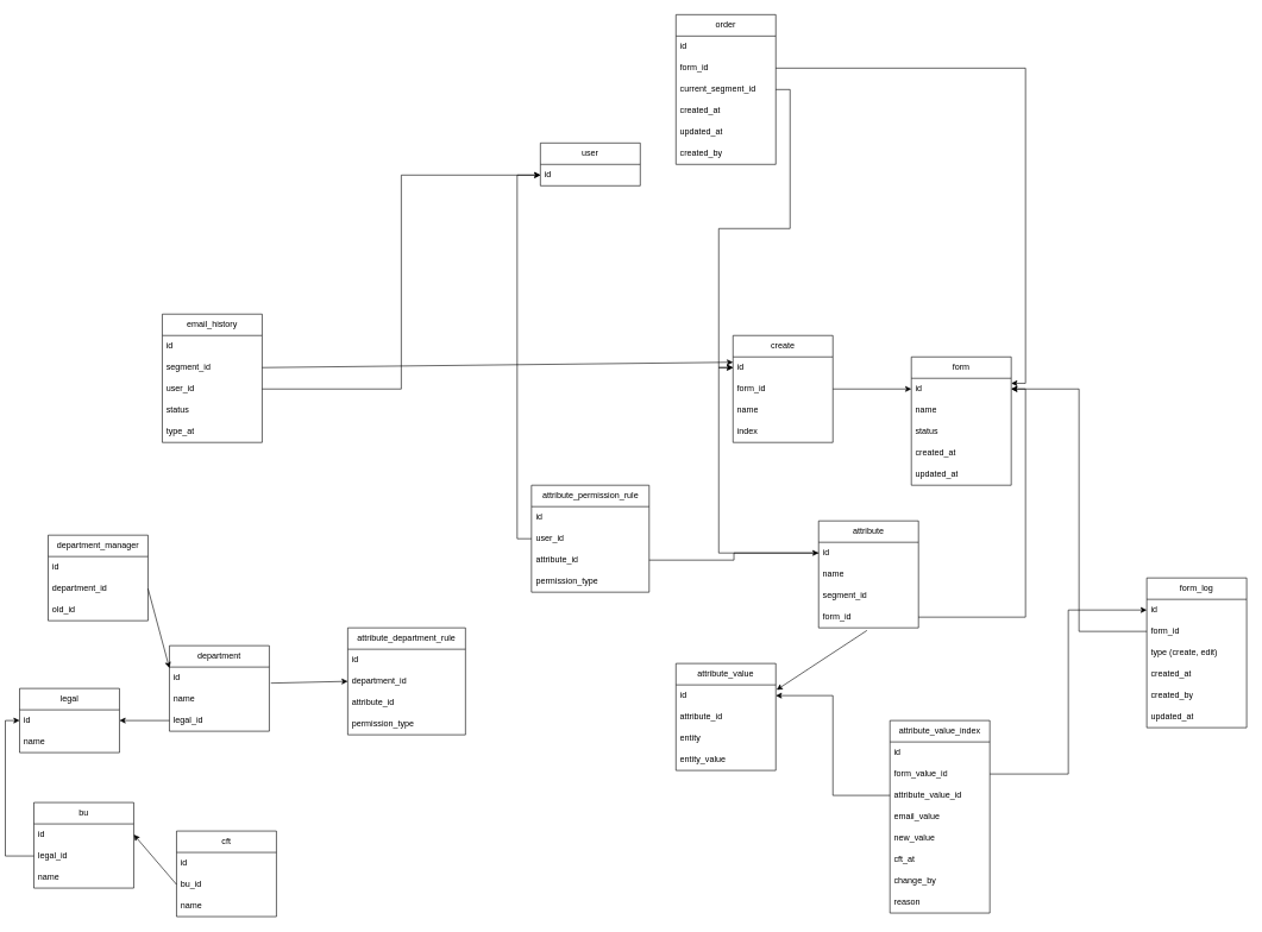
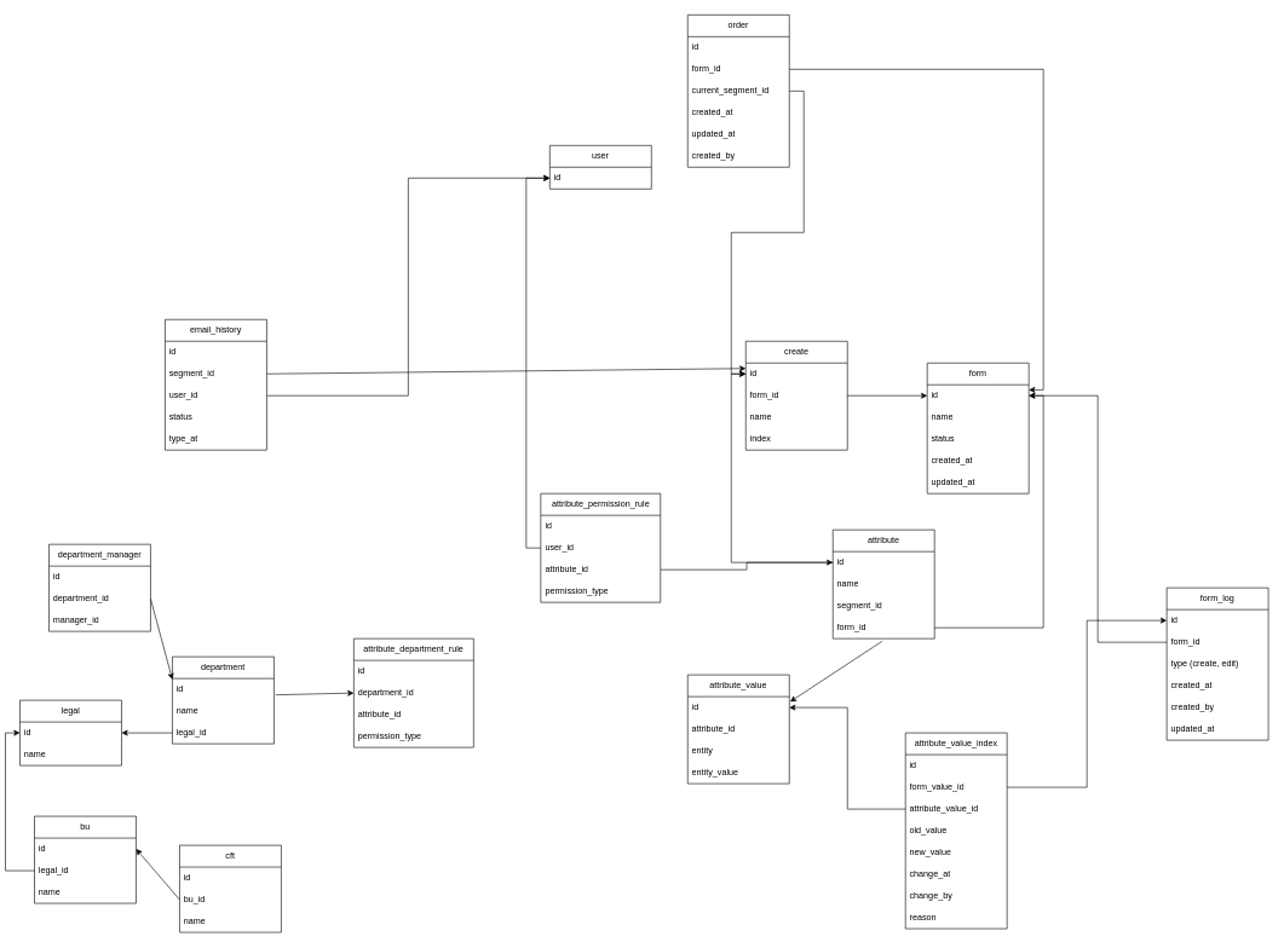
- <mxCell id="68" value="old_id" style="text;strokeColor=none;fillColor=none;align=left;verticalAlign=middle;spacingLeft=4;spacingRight=4;overflow=hidden;points=[[0,0.5],[1,0.5]];portConstraint=eastwest;rotatable=0;whiteSpace=wrap;html=1;" vertex="1" parent="65"><mxGeometry y="90" width="140" height="30" as="geometry" /></mxCell>
+ <mxCell id="68" value="manager_id" style="text;strokeColor=none;fillColor=none;align=left;verticalAlign=middle;spacingLeft=4;spacingRight=4;overflow=hidden;points=[[0,0.5],[1,0.5]];portConstraint=eastwest;rotatable=0;whiteSpace=wrap;html=1;" vertex="1" parent="65"><mxGeometry y="90" width="140" height="30" as="geometry" /></mxCell>
- <mxCell id="53" value="email_value" style="text;strokeColor=none;fillColor=none;align=left;verticalAlign=middle;spacingLeft=4;spacingRight=4;overflow=hidden;points=[[0,0.5],[1,0.5]];portConstraint=eastwest;rotatable=0;whiteSpace=wrap;html=1;" vertex="1" parent="49"><mxGeometry y="120" width="140" height="30" as="geometry" /></mxCell>
+ <mxCell id="53" value="old_value" style="text;strokeColor=none;fillColor=none;align=left;verticalAlign=middle;spacingLeft=4;spacingRight=4;overflow=hidden;points=[[0,0.5],[1,0.5]];portConstraint=eastwest;rotatable=0;whiteSpace=wrap;html=1;" vertex="1" parent="49"><mxGeometry y="120" width="140" height="30" as="geometry" /></mxCell>
- <mxCell id="55" value="cft_at" style="text;strokeColor=none;fillColor=none;align=left;verticalAlign=middle;spacingLeft=4;spacingRight=4;overflow=hidden;points=[[0,0.5],[1,0.5]];portConstraint=eastwest;rotatable=0;whiteSpace=wrap;html=1;" vertex="1" parent="49"><mxGeometry y="180" width="140" height="30" as="geometry" /></mxCell>
+ <mxCell id="55" value="change_at" style="text;strokeColor=none;fillColor=none;align=left;verticalAlign=middle;spacingLeft=4;spacingRight=4;overflow=hidden;points=[[0,0.5],[1,0.5]];portConstraint=eastwest;rotatable=0;whiteSpace=wrap;html=1;" vertex="1" parent="49"><mxGeometry y="180" width="140" height="30" as="geometry" /></mxCell>
